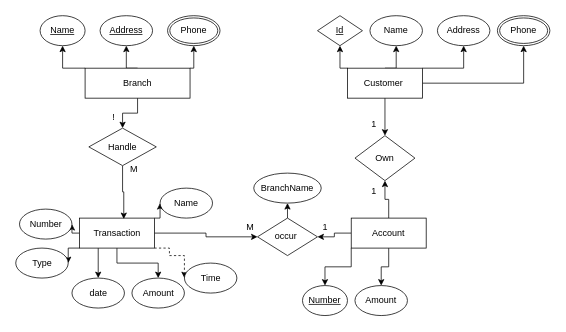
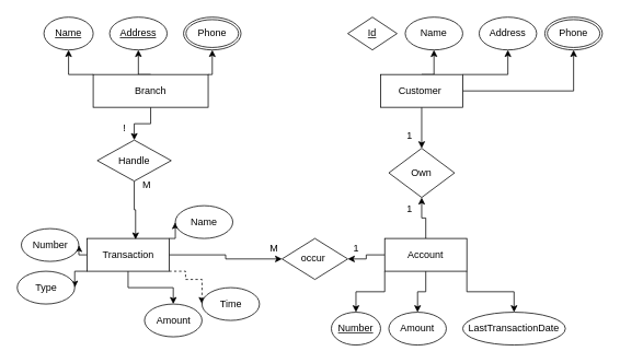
- <mxCell id="21" style="edgeStyle=orthogonalEdgeStyle;rounded=0;orthogonalLoop=1;jettySize=auto;html=1;exitX=0;exitY=0;exitDx=0;exitDy=0;entryX=0.5;entryY=1;entryDx=0;entryDy=0;" parent="1" source="26" target="30" edge="1"><mxGeometry relative="1" as="geometry" /></mxCell>
- <mxCell id="54" value="BranchName" style="ellipse;whiteSpace=wrap;html=1;align=center;" vertex="1" parent="1"><mxGeometry x="338" y="230" width="90" height="40" as="geometry" /></mxCell>
- <mxCell id="49" style="edgeStyle=orthogonalEdgeStyle;rounded=0;orthogonalLoop=1;jettySize=auto;html=1;exitX=0.5;exitY=0;exitDx=0;exitDy=0;entryX=0.5;entryY=1;entryDx=0;entryDy=0;" edge="1" parent="1" source="50" target="54"><mxGeometry relative="1" as="geometry"><mxPoint x="383" y="270" as="targetPoint" /></mxGeometry></mxCell>
+ <mxCell id="4" style="edgeStyle=orthogonalEdgeStyle;rounded=0;orthogonalLoop=1;jettySize=auto;html=1;exitX=1;exitY=1;exitDx=0;exitDy=0;entryX=0.5;entryY=0;entryDx=0;entryDy=0;" parent="1" source="7" target="35" edge="1"><mxGeometry relative="1" as="geometry" /></mxCell>
- <mxCell id="9" style="edgeStyle=orthogonalEdgeStyle;rounded=0;orthogonalLoop=1;jettySize=auto;html=1;exitX=0.25;exitY=1;exitDx=0;exitDy=0;entryX=0.5;entryY=0;entryDx=0;entryDy=0;" parent="1" source="15" target="38" edge="1"><mxGeometry relative="1" as="geometry" /></mxCell>
- <mxCell id="38" value="date" style="ellipse;whiteSpace=wrap;html=1;align=center;" parent="1" vertex="1"><mxGeometry x="95.5" y="370" width="70" height="40" as="geometry" /></mxCell>
+ <mxCell id="35" value="LastTransactionDate" style="ellipse;whiteSpace=wrap;html=1;align=center;" parent="1" vertex="1"><mxGeometry x="563" y="380" width="125" height="40" as="geometry" /></mxCell>
